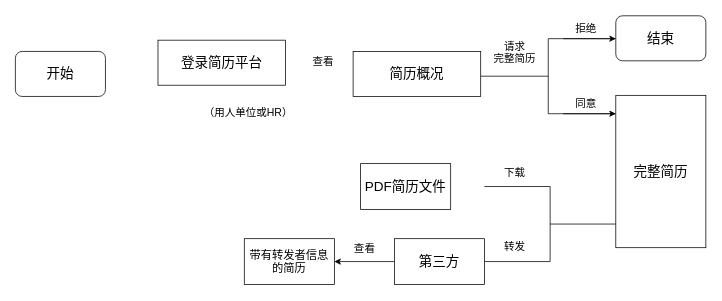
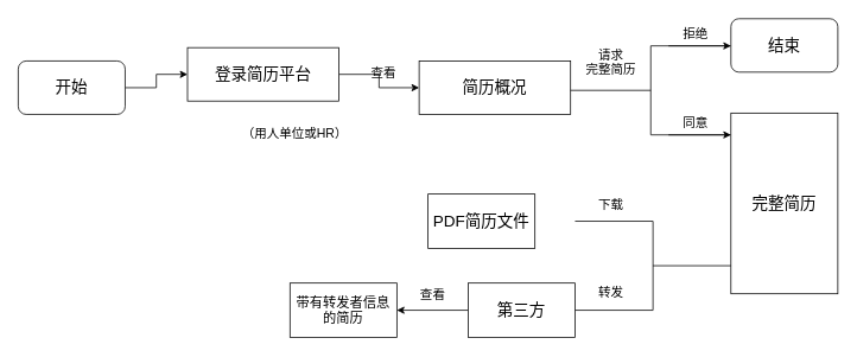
+ <mxCell id="2" value="" style="edgeStyle=orthogonalEdgeStyle;rounded=0;orthogonalLoop=1;jettySize=auto;html=1;fontSize=18;" parent="1" source="3" target="5" edge="1"><mxGeometry relative="1" as="geometry" /></mxCell>
+ <mxCell id="4" value="" style="edgeStyle=orthogonalEdgeStyle;rounded=0;orthogonalLoop=1;jettySize=auto;html=1;fontSize=14;" parent="1" source="5" target="6" edge="1"><mxGeometry relative="1" as="geometry" /></mxCell>
